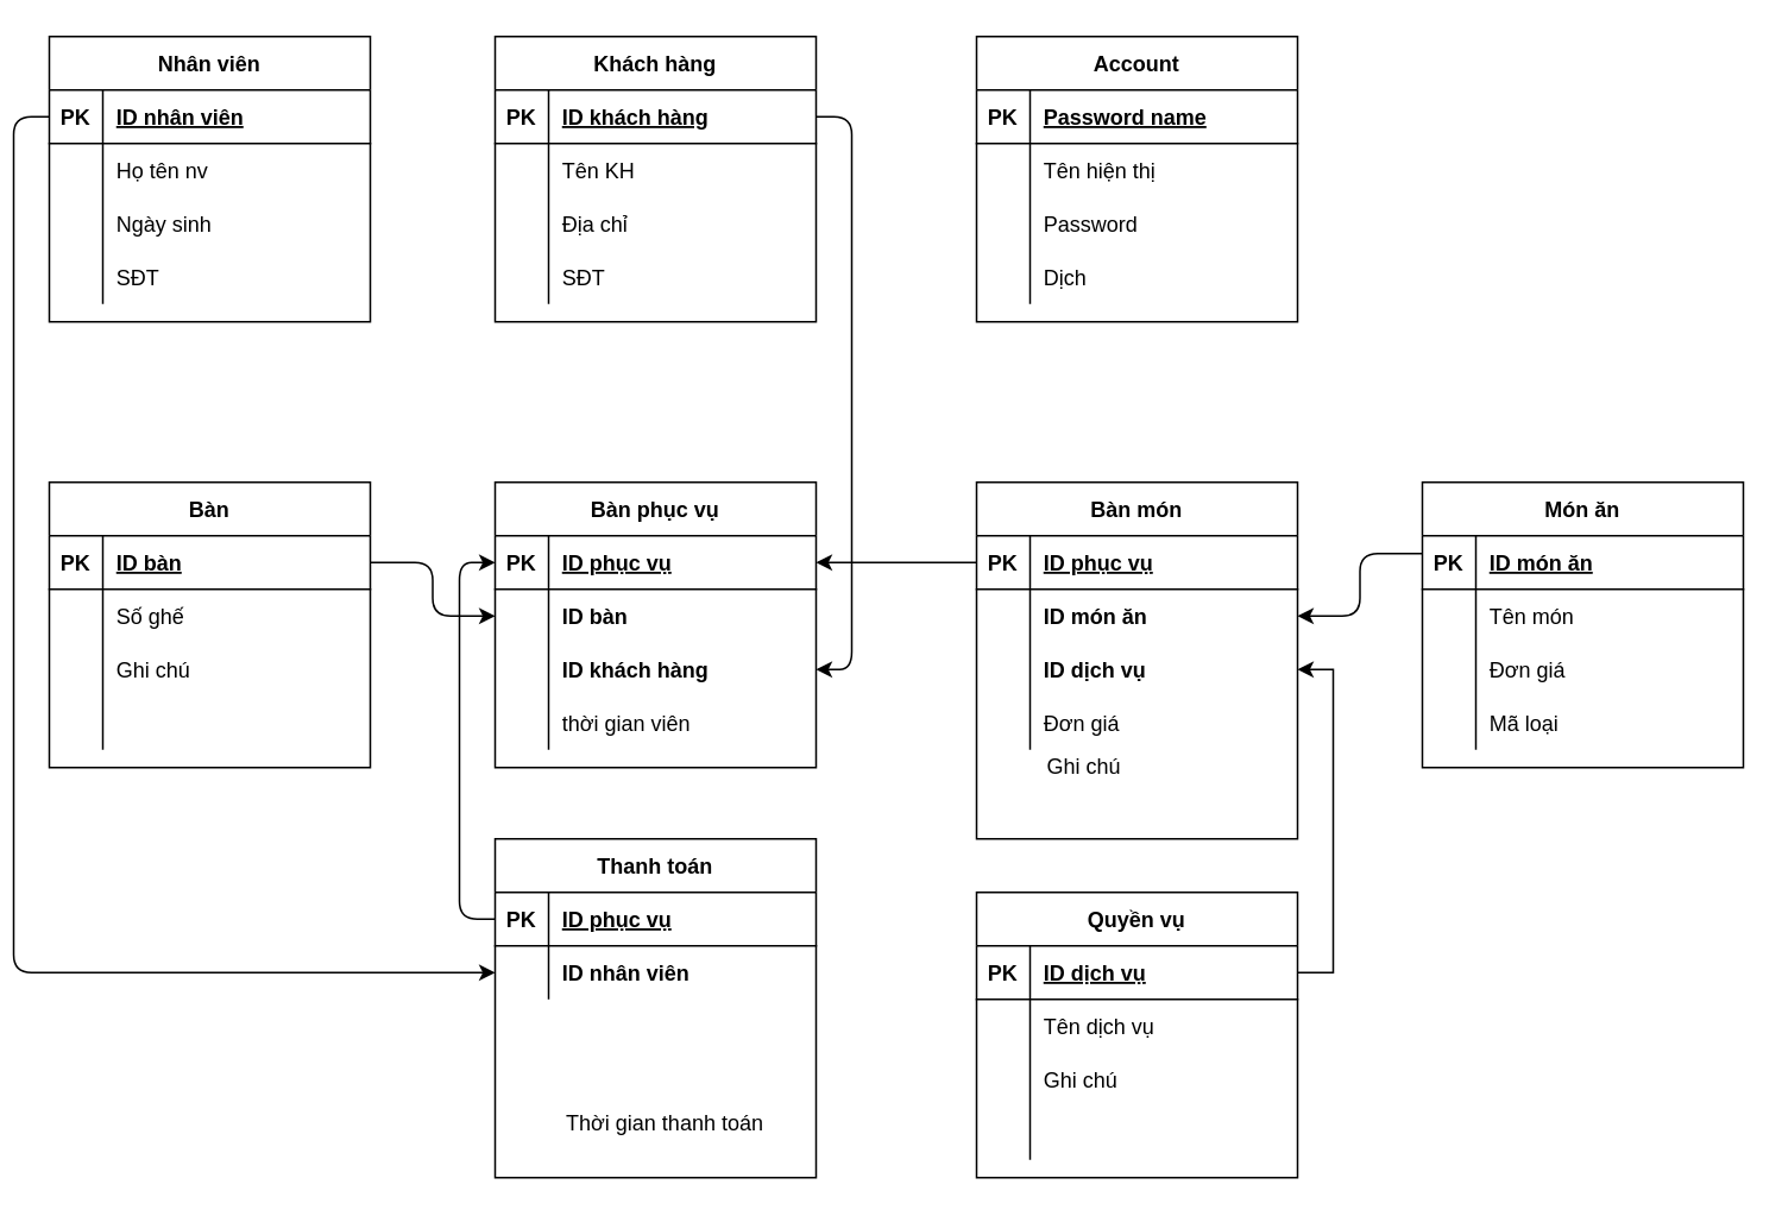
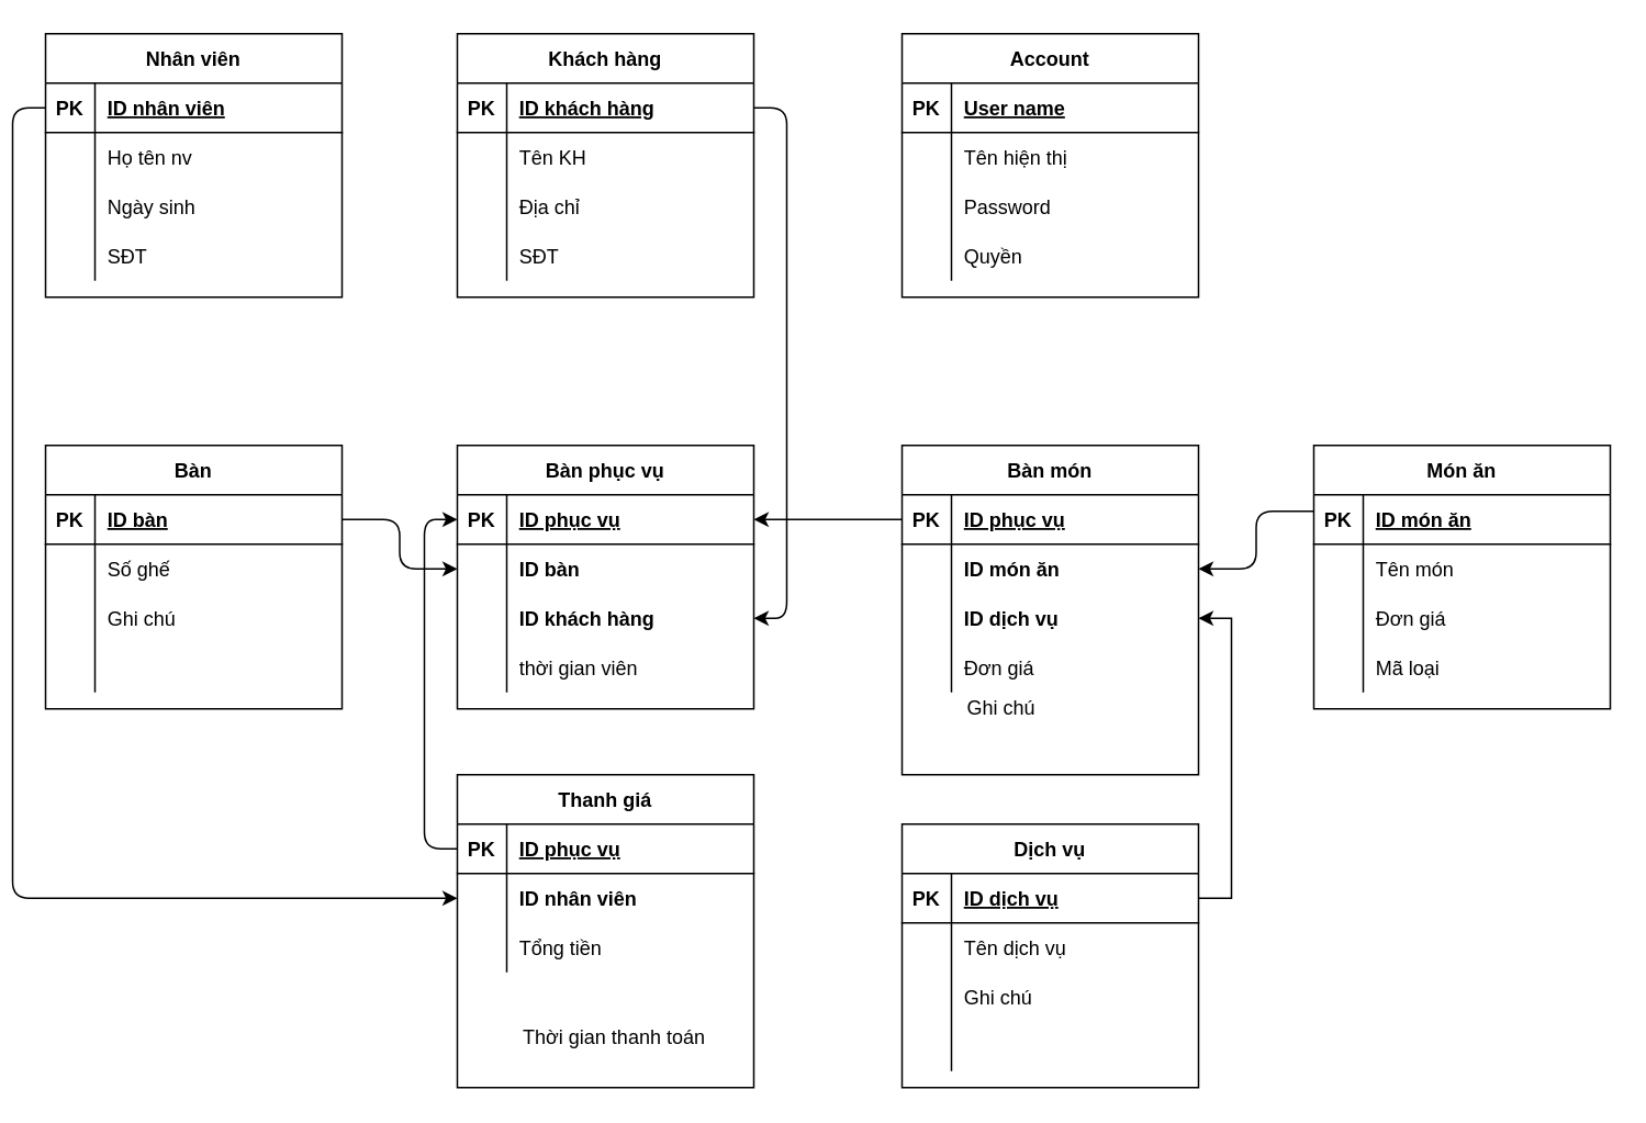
- <mxCell id="102" value="Password name" style="shape=partialRectangle;connectable=0;fillColor=none;top=0;left=0;bottom=0;right=0;align=left;spacingLeft=6;fontStyle=5;overflow=hidden;rounded=0;shadow=0;sketch=0;strokeWidth=1;" parent="100" vertex="1"><mxGeometry x="30" width="150" height="30" as="geometry"><mxRectangle width="150" height="30" as="alternateBounds" /></mxGeometry></mxCell>
+ <mxCell id="102" value="User name" style="shape=partialRectangle;connectable=0;fillColor=none;top=0;left=0;bottom=0;right=0;align=left;spacingLeft=6;fontStyle=5;overflow=hidden;rounded=0;shadow=0;sketch=0;strokeWidth=1;" parent="100" vertex="1"><mxGeometry x="30" width="150" height="30" as="geometry"><mxRectangle width="150" height="30" as="alternateBounds" /></mxGeometry></mxCell>
- <mxCell id="111" value="Dịch" style="shape=partialRectangle;connectable=0;fillColor=none;top=0;left=0;bottom=0;right=0;align=left;spacingLeft=6;overflow=hidden;rounded=0;shadow=0;sketch=0;strokeWidth=1;" parent="109" vertex="1"><mxGeometry x="30" width="150" height="30" as="geometry"><mxRectangle width="150" height="30" as="alternateBounds" /></mxGeometry></mxCell>
+ <mxCell id="111" value="Quyền" style="shape=partialRectangle;connectable=0;fillColor=none;top=0;left=0;bottom=0;right=0;align=left;spacingLeft=6;overflow=hidden;rounded=0;shadow=0;sketch=0;strokeWidth=1;" parent="109" vertex="1"><mxGeometry x="30" width="150" height="30" as="geometry"><mxRectangle width="150" height="30" as="alternateBounds" /></mxGeometry></mxCell>
- <mxCell id="68" value="Thanh toán" style="shape=table;startSize=30;container=1;collapsible=1;childLayout=tableLayout;fixedRows=1;rowLines=0;fontStyle=1;align=center;resizeLast=1;rounded=0;shadow=0;sketch=0;strokeWidth=1;" parent="1" vertex="1"><mxGeometry x="270" y="470" width="180" height="190" as="geometry" /></mxCell>
+ <mxCell id="68" value="Thanh giá" style="shape=table;startSize=30;container=1;collapsible=1;childLayout=tableLayout;fixedRows=1;rowLines=0;fontStyle=1;align=center;resizeLast=1;rounded=0;shadow=0;sketch=0;strokeWidth=1;" parent="1" vertex="1"><mxGeometry x="270" y="470" width="180" height="190" as="geometry" /></mxCell>
- <mxCell id="112" value="Quyền vụ" style="shape=table;startSize=30;container=1;collapsible=1;childLayout=tableLayout;fixedRows=1;rowLines=0;fontStyle=1;align=center;resizeLast=1;rounded=0;shadow=0;sketch=0;strokeWidth=1;" parent="1" vertex="1"><mxGeometry x="540" y="500" width="180" height="160" as="geometry" /></mxCell>
+ <mxCell id="112" value="Dịch vụ" style="shape=table;startSize=30;container=1;collapsible=1;childLayout=tableLayout;fixedRows=1;rowLines=0;fontStyle=1;align=center;resizeLast=1;rounded=0;shadow=0;sketch=0;strokeWidth=1;" parent="1" vertex="1"><mxGeometry x="540" y="500" width="180" height="160" as="geometry" /></mxCell>
+ <mxCell id="77" value="Tổng tiền" style="shape=partialRectangle;connectable=0;fillColor=none;top=0;left=0;bottom=0;right=0;align=left;spacingLeft=6;overflow=hidden;rounded=0;shadow=0;sketch=0;strokeWidth=1;" parent="75" vertex="1"><mxGeometry x="30" width="150" height="30" as="geometry"><mxRectangle width="150" height="30" as="alternateBounds" /></mxGeometry></mxCell>
